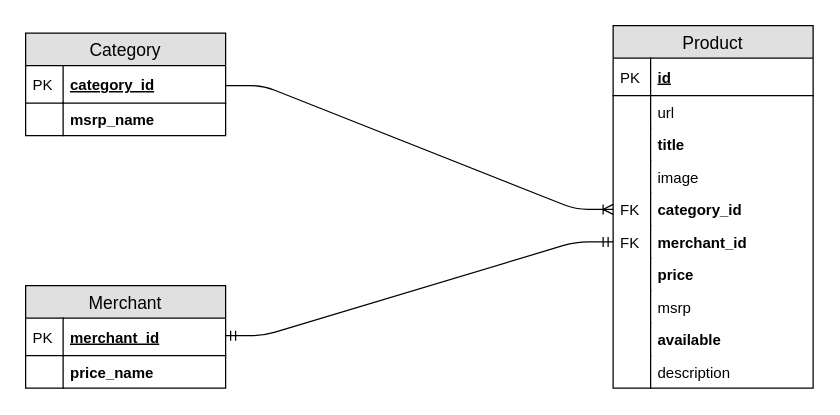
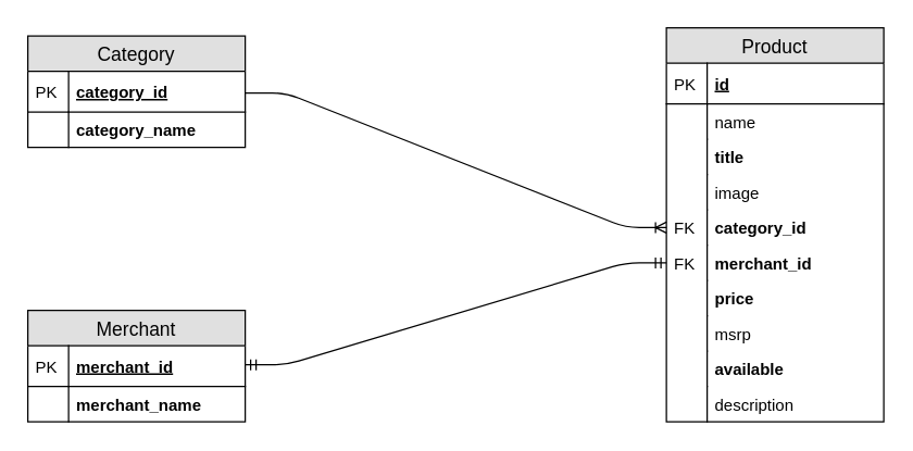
- <mxCell id="15" value="url" style="shape=partialRectangle;top=0;left=0;right=0;bottom=0;align=left;verticalAlign=top;fillColor=none;spacingLeft=34;spacingRight=4;overflow=hidden;rotatable=0;points=[[0,0.5],[1,0.5]];portConstraint=eastwest;dropTarget=0;fontSize=12;" vertex="1" parent="12"><mxGeometry y="56" width="160" height="26" as="geometry" /></mxCell>
+ <mxCell id="15" value="name" style="shape=partialRectangle;top=0;left=0;right=0;bottom=0;align=left;verticalAlign=top;fillColor=none;spacingLeft=34;spacingRight=4;overflow=hidden;rotatable=0;points=[[0,0.5],[1,0.5]];portConstraint=eastwest;dropTarget=0;fontSize=12;" vertex="1" parent="12"><mxGeometry y="56" width="160" height="26" as="geometry" /></mxCell>
- <mxCell id="5" value="msrp_name&#10;" style="shape=partialRectangle;top=0;left=0;right=0;bottom=0;align=left;verticalAlign=top;fillColor=none;spacingLeft=34;spacingRight=4;overflow=hidden;rotatable=0;points=[[0,0.5],[1,0.5]];portConstraint=eastwest;dropTarget=0;fontSize=12;fontStyle=1" vertex="1" parent="2"><mxGeometry y="56" width="160" height="26" as="geometry" /></mxCell>
+ <mxCell id="5" value="category_name&#10;" style="shape=partialRectangle;top=0;left=0;right=0;bottom=0;align=left;verticalAlign=top;fillColor=none;spacingLeft=34;spacingRight=4;overflow=hidden;rotatable=0;points=[[0,0.5],[1,0.5]];portConstraint=eastwest;dropTarget=0;fontSize=12;fontStyle=1" vertex="1" parent="2"><mxGeometry y="56" width="160" height="26" as="geometry" /></mxCell>
- <mxCell id="10" value="price_name" style="shape=partialRectangle;top=0;left=0;right=0;bottom=0;align=left;verticalAlign=top;fillColor=none;spacingLeft=34;spacingRight=4;overflow=hidden;rotatable=0;points=[[0,0.5],[1,0.5]];portConstraint=eastwest;dropTarget=0;fontSize=12;fontStyle=1" vertex="1" parent="7"><mxGeometry y="56" width="160" height="26" as="geometry" /></mxCell>
+ <mxCell id="10" value="merchant_name" style="shape=partialRectangle;top=0;left=0;right=0;bottom=0;align=left;verticalAlign=top;fillColor=none;spacingLeft=34;spacingRight=4;overflow=hidden;rotatable=0;points=[[0,0.5],[1,0.5]];portConstraint=eastwest;dropTarget=0;fontSize=12;fontStyle=1" vertex="1" parent="7"><mxGeometry y="56" width="160" height="26" as="geometry" /></mxCell>
